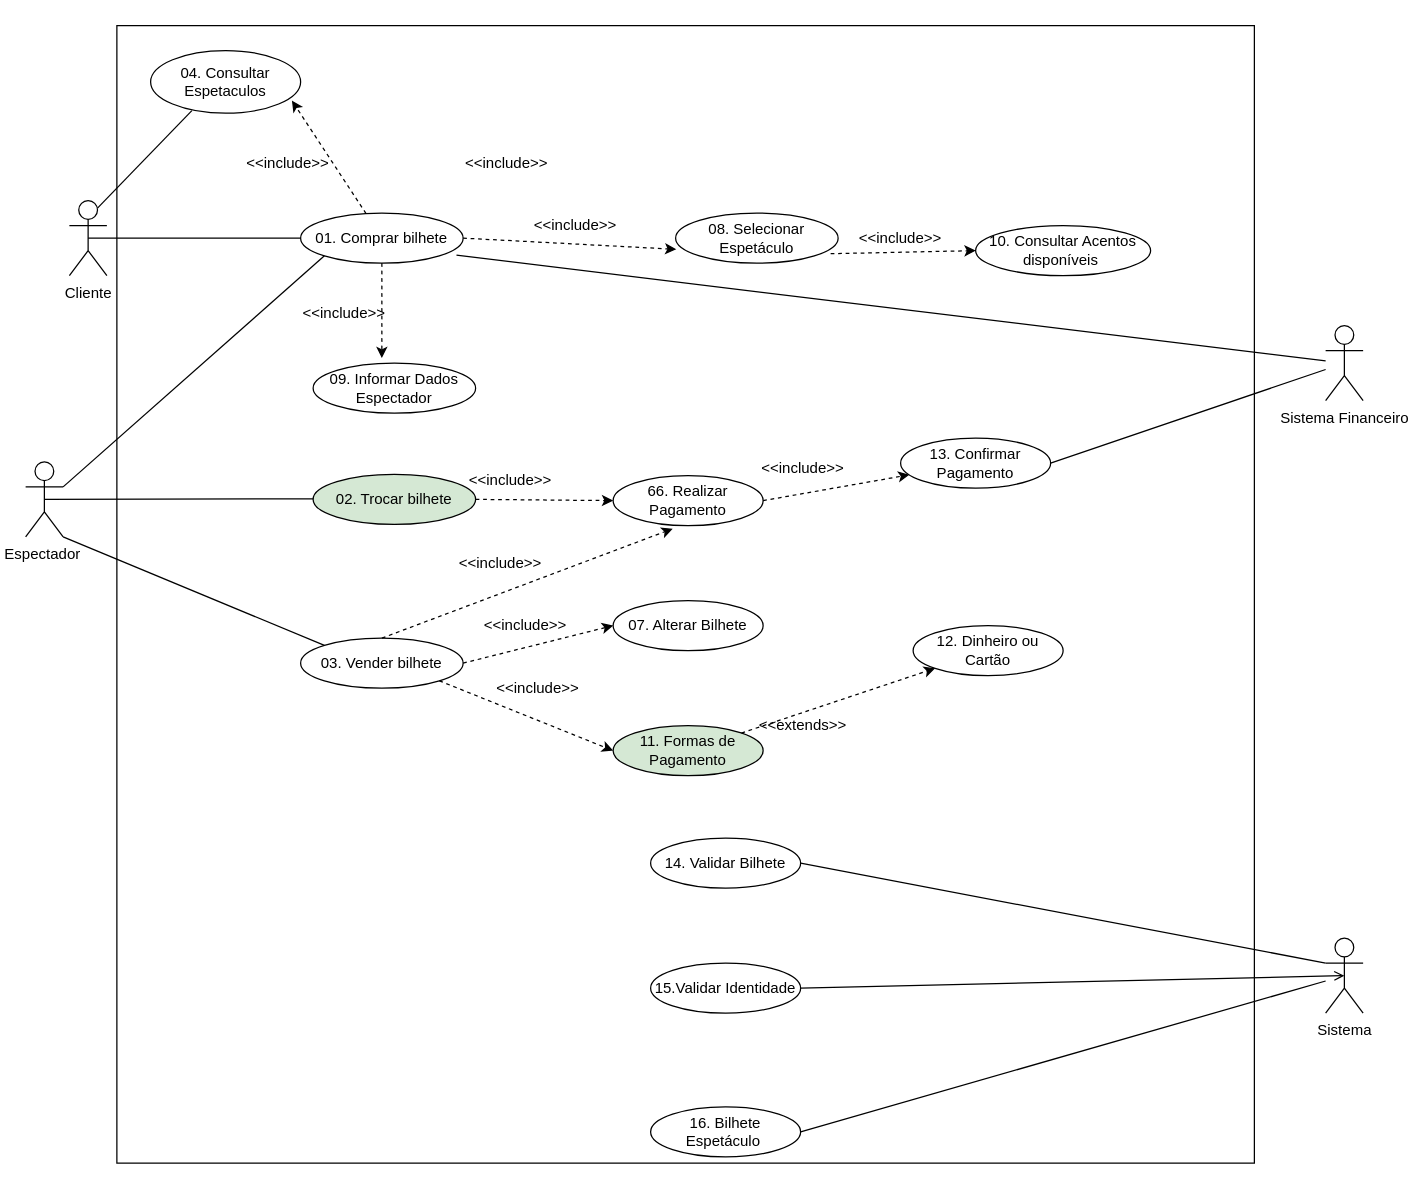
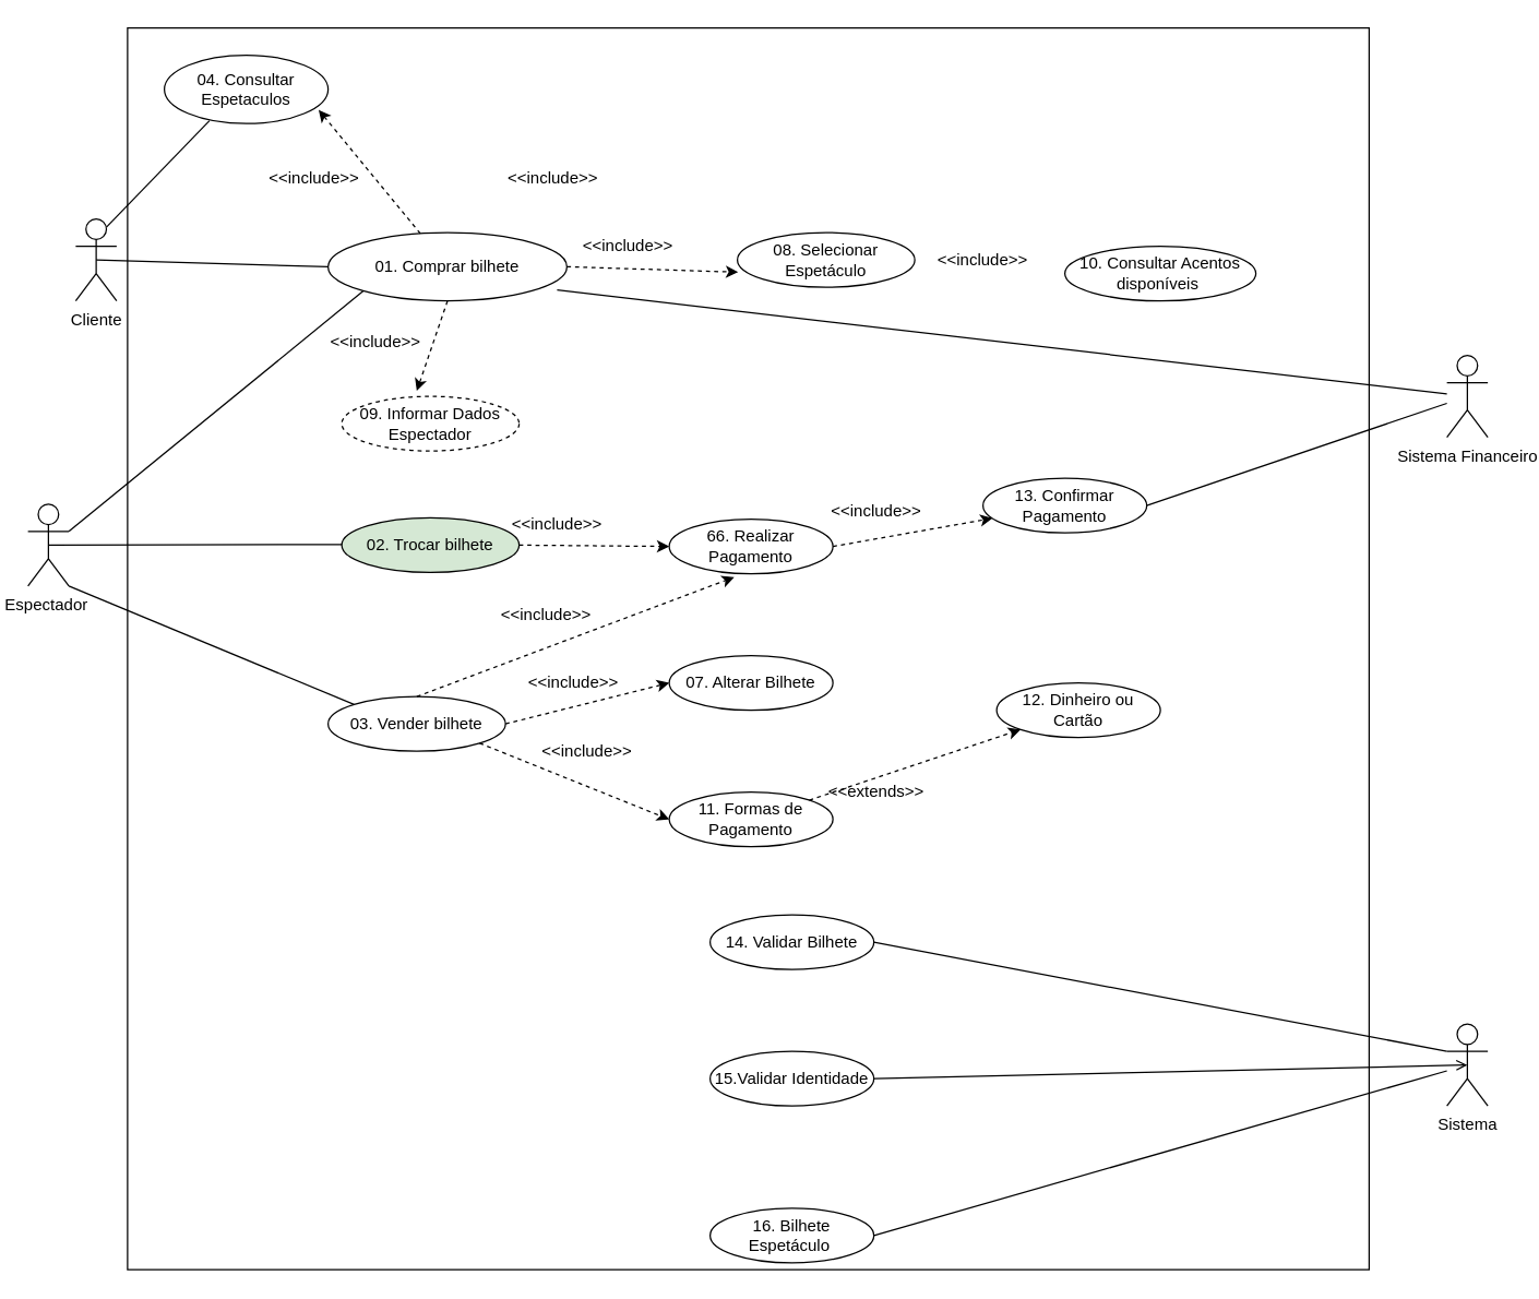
- <mxCell id="5" value="01. Comprar bilhete" style="ellipse;whiteSpace=wrap;html=1;" parent="1" vertex="1"><mxGeometry x="240" y="170" width="130" height="40" as="geometry" /></mxCell>
+ <mxCell id="5" value="01. Comprar bilhete" style="ellipse;whiteSpace=wrap;html=1;" parent="1" vertex="1"><mxGeometry x="240" y="170" width="175" height="50" as="geometry" /></mxCell>
- <mxCell id="37" value="" style="endArrow=classic;html=1;dashed=1;entryX=0;entryY=0.5;entryDx=0;entryDy=0;exitX=0.954;exitY=0.812;exitDx=0;exitDy=0;exitPerimeter=0;" parent="1" source="32" target="33" edge="1"><mxGeometry width="50" height="50" relative="1" as="geometry"><mxPoint x="540" y="310" as="sourcePoint" /><mxPoint x="430" y="326" as="targetPoint" /></mxGeometry></mxCell>
- <mxCell id="43" value="09. Informar Dados Espectador" style="ellipse;whiteSpace=wrap;html=1;" parent="1" vertex="1"><mxGeometry x="250" y="290" width="130" height="40" as="geometry" /></mxCell>
+ <mxCell id="43" value="09. Informar Dados Espectador" style="ellipse;whiteSpace=wrap;html=1;dashed=1;" parent="1" vertex="1"><mxGeometry x="250" y="290" width="130" height="40" as="geometry" /></mxCell>
- <mxCell id="10" value="11. Formas de Pagamento" style="ellipse;whiteSpace=wrap;html=1;fillColor=#d5e8d4;" parent="1" vertex="1"><mxGeometry x="490" y="580" width="120" height="40" as="geometry" /></mxCell>
+ <mxCell id="10" value="11. Formas de Pagamento" style="ellipse;whiteSpace=wrap;html=1;" parent="1" vertex="1"><mxGeometry x="490" y="580" width="120" height="40" as="geometry" /></mxCell>
